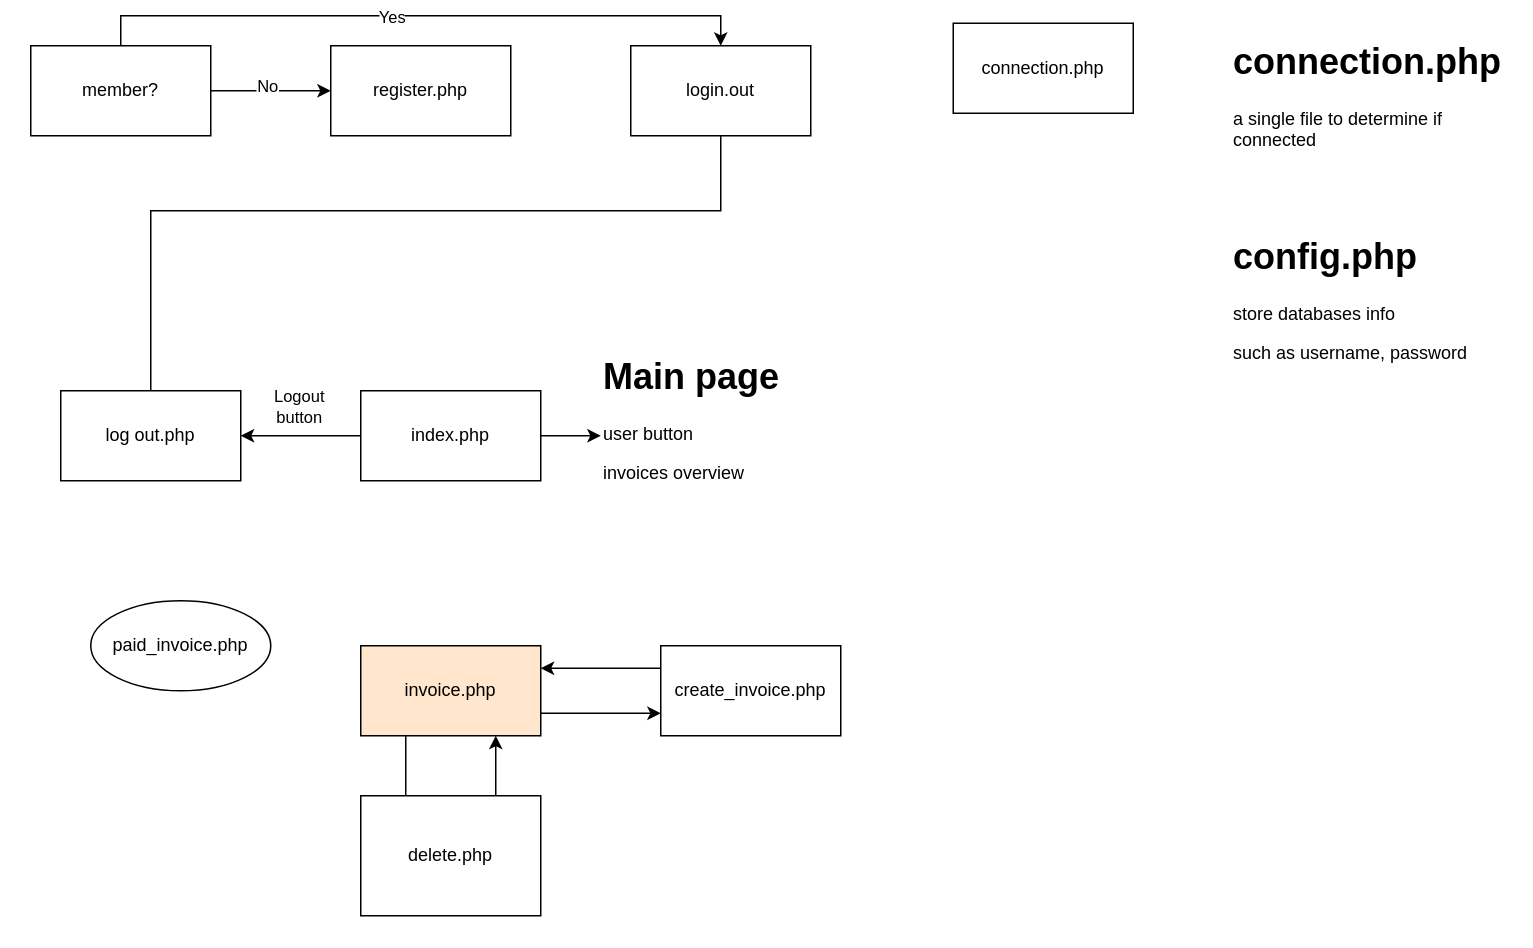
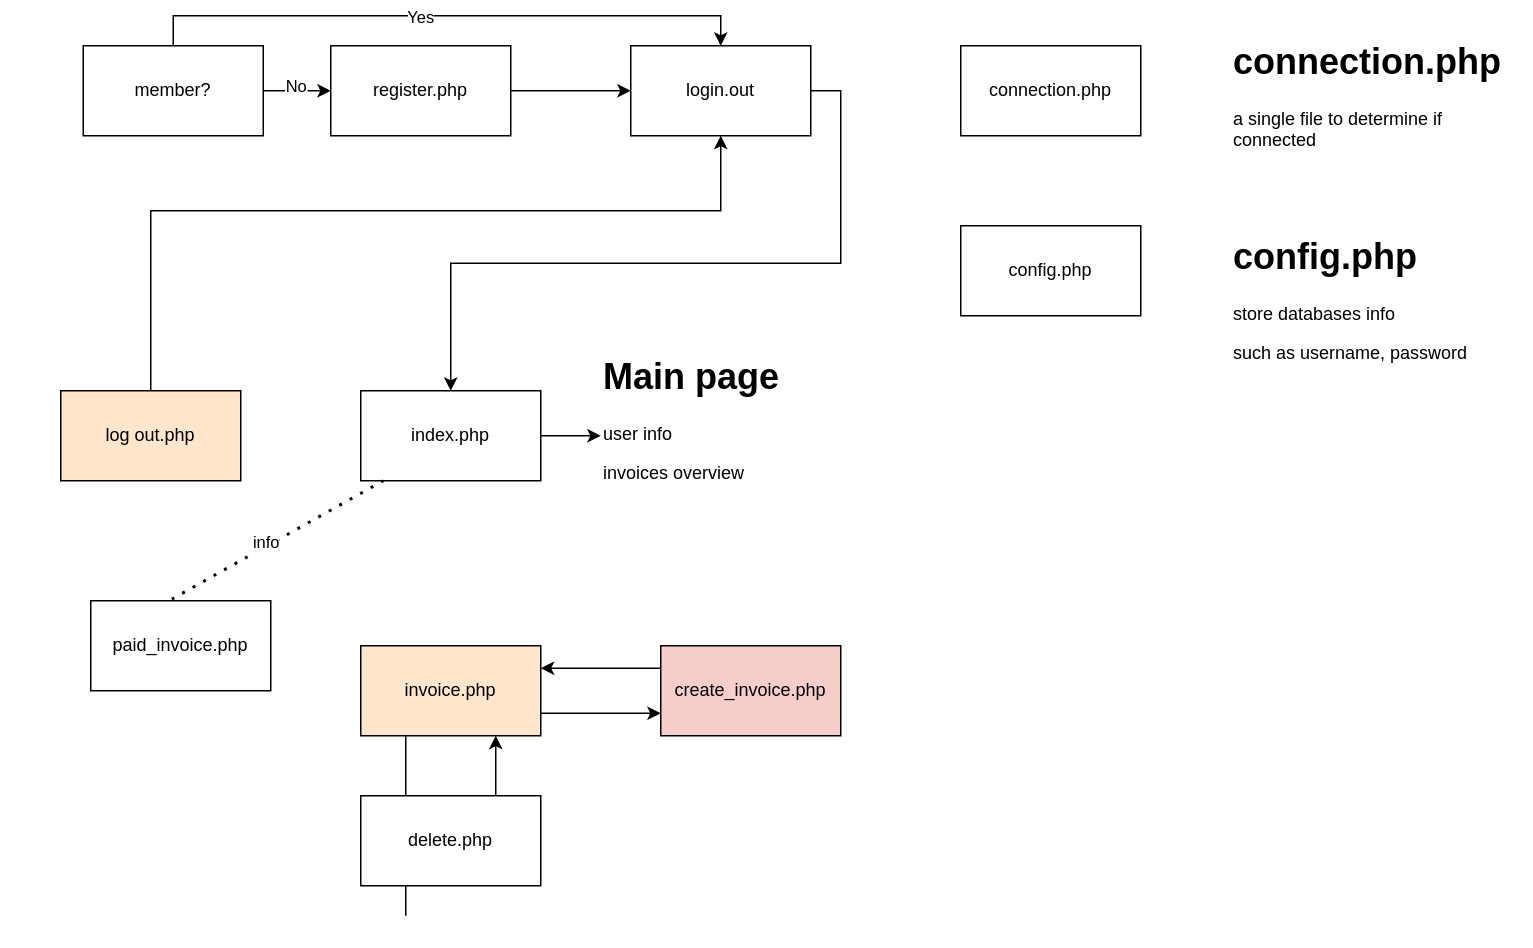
- <mxCell id="21" value="connection.php" style="rounded=0;whiteSpace=wrap;html=1;" parent="1" vertex="1"><mxGeometry x="635" y="15" width="120" height="60" as="geometry" /></mxCell>
+ <mxCell id="21" value="connection.php" style="rounded=0;whiteSpace=wrap;html=1;" parent="1" vertex="1"><mxGeometry x="640" y="30" width="120" height="60" as="geometry" /></mxCell>
- <mxCell id="8" value="member?" style="rounded=0;whiteSpace=wrap;html=1;" parent="1" vertex="1"><mxGeometry x="20" y="30" width="120" height="60" as="geometry" /></mxCell>
+ <mxCell id="8" value="member?" style="rounded=0;whiteSpace=wrap;html=1;" parent="1" vertex="1"><mxGeometry x="55" y="30" width="120" height="60" as="geometry" /></mxCell>
+ <mxCell id="2" style="edgeStyle=orthogonalEdgeStyle;rounded=0;orthogonalLoop=1;jettySize=auto;html=1;exitX=1;exitY=0.5;exitDx=0;exitDy=0;entryX=0;entryY=0.5;entryDx=0;entryDy=0;" parent="1" source="3" target="10" edge="1"><mxGeometry relative="1" as="geometry" /></mxCell>
- <mxCell id="16" style="edgeStyle=orthogonalEdgeStyle;rounded=0;orthogonalLoop=1;jettySize=auto;html=1;exitX=0.5;exitY=0;exitDx=0;exitDy=0;entryX=0.5;entryY=1;entryDx=0;entryDy=0;endArrow=none;" parent="1" source="17" target="10" edge="1"><mxGeometry relative="1" as="geometry"><Array as="points"><mxPoint x="100" y="140" /><mxPoint x="480" y="140" /></Array></mxGeometry></mxCell>
+ <mxCell id="16" style="edgeStyle=orthogonalEdgeStyle;rounded=0;orthogonalLoop=1;jettySize=auto;html=1;exitX=0.5;exitY=0;exitDx=0;exitDy=0;entryX=0.5;entryY=1;entryDx=0;entryDy=0;" parent="1" source="17" target="10" edge="1"><mxGeometry relative="1" as="geometry"><Array as="points"><mxPoint x="100" y="140" /><mxPoint x="480" y="140" /></Array></mxGeometry></mxCell>
+ <mxCell id="9" style="edgeStyle=orthogonalEdgeStyle;rounded=0;orthogonalLoop=1;jettySize=auto;html=1;exitX=1;exitY=0.5;exitDx=0;exitDy=0;" parent="1" source="10" target="14" edge="1"><mxGeometry relative="1" as="geometry" /></mxCell>
+ <mxCell id="22" value="config.php" style="rounded=0;whiteSpace=wrap;html=1;" parent="1" vertex="1"><mxGeometry x="640" y="150" width="120" height="60" as="geometry" /></mxCell>
- <mxCell id="15" value="&lt;h1 style=&quot;margin-top: 0px;&quot;&gt;Main page&lt;/h1&gt;&lt;p&gt;user button&lt;/p&gt;&lt;p&gt;invoices overview&lt;/p&gt;" style="text;html=1;whiteSpace=wrap;overflow=hidden;rounded=0;" parent="1" vertex="1"><mxGeometry x="400" y="230" width="180" height="120" as="geometry" /></mxCell>
+ <mxCell id="15" value="&lt;h1 style=&quot;margin-top: 0px;&quot;&gt;Main page&lt;/h1&gt;&lt;p&gt;user info&lt;/p&gt;&lt;p&gt;invoices overview&lt;/p&gt;" style="text;html=1;whiteSpace=wrap;overflow=hidden;rounded=0;" parent="1" vertex="1"><mxGeometry x="400" y="230" width="180" height="120" as="geometry" /></mxCell>
- <mxCell id="17" value="log out.php" style="whiteSpace=wrap;html=1;rounded=0;" parent="1" vertex="1"><mxGeometry x="40" y="260" width="120" height="60" as="geometry" /></mxCell>
+ <mxCell id="17" value="log out.php" style="whiteSpace=wrap;html=1;rounded=0;fillColor=#ffe6cc;" parent="1" vertex="1"><mxGeometry x="40" y="260" width="120" height="60" as="geometry" /></mxCell>
- <mxCell id="11" value="" style="edgeStyle=orthogonalEdgeStyle;rounded=0;orthogonalLoop=1;jettySize=auto;html=1;" parent="1" source="14" target="17" edge="1"><mxGeometry relative="1" as="geometry" /></mxCell>
- <mxCell id="12" value="Logout&lt;div&gt;button&lt;/div&gt;" style="edgeLabel;html=1;align=center;verticalAlign=middle;resizable=0;points=[];" vertex="1" connectable="0" parent="11"><mxGeometry x="0.05" y="-1" relative="1" as="geometry"><mxPoint y="-19" as="offset" /></mxGeometry></mxCell>
+ <mxCell id="26" value="" style="endArrow=none;dashed=1;html=1;dashPattern=1 3;strokeWidth=2;rounded=0;exitX=0.45;exitY=-0.017;exitDx=0;exitDy=0;exitPerimeter=0;entryX=0.125;entryY=1;entryDx=0;entryDy=0;entryPerimeter=0;" parent="1" source="23" target="14" edge="1"><mxGeometry width="50" height="50" relative="1" as="geometry"><mxPoint x="230" y="460" as="sourcePoint" /><mxPoint x="280" y="410" as="targetPoint" /></mxGeometry></mxCell>
+ <mxCell id="27" value="info&lt;div&gt;&lt;br&gt;&lt;/div&gt;" style="edgeLabel;html=1;align=center;verticalAlign=middle;resizable=0;points=[];" parent="26" vertex="1" connectable="0"><mxGeometry x="-0.149" y="-3" relative="1" as="geometry"><mxPoint x="1" as="offset" /></mxGeometry></mxCell>
- <mxCell id="23" value="paid_invoice.php" style="ellipse;whiteSpace=wrap;html=1;" parent="1" vertex="1"><mxGeometry x="60" y="400" width="120" height="60" as="geometry" /></mxCell>
+ <mxCell id="23" value="paid_invoice.php" style="rounded=0;whiteSpace=wrap;html=1;" parent="1" vertex="1"><mxGeometry x="60" y="400" width="120" height="60" as="geometry" /></mxCell>
- <mxCell id="31" value="create_invoice.php" style="rounded=0;whiteSpace=wrap;html=1;" vertex="1" parent="1"><mxGeometry x="440" y="430" width="120" height="60" as="geometry" /></mxCell>
+ <mxCell id="31" value="create_invoice.php" style="rounded=0;whiteSpace=wrap;html=1;fillColor=#f8cecc;" vertex="1" parent="1"><mxGeometry x="440" y="430" width="120" height="60" as="geometry" /></mxCell>
- <mxCell id="25" value="delete.php" style="rounded=0;whiteSpace=wrap;html=1;" parent="1" vertex="1"><mxGeometry x="240" y="530" width="120" height="80" as="geometry" /></mxCell>
+ <mxCell id="25" value="delete.php" style="rounded=0;whiteSpace=wrap;html=1;" parent="1" vertex="1"><mxGeometry x="240" y="530" width="120" height="60" as="geometry" /></mxCell>
